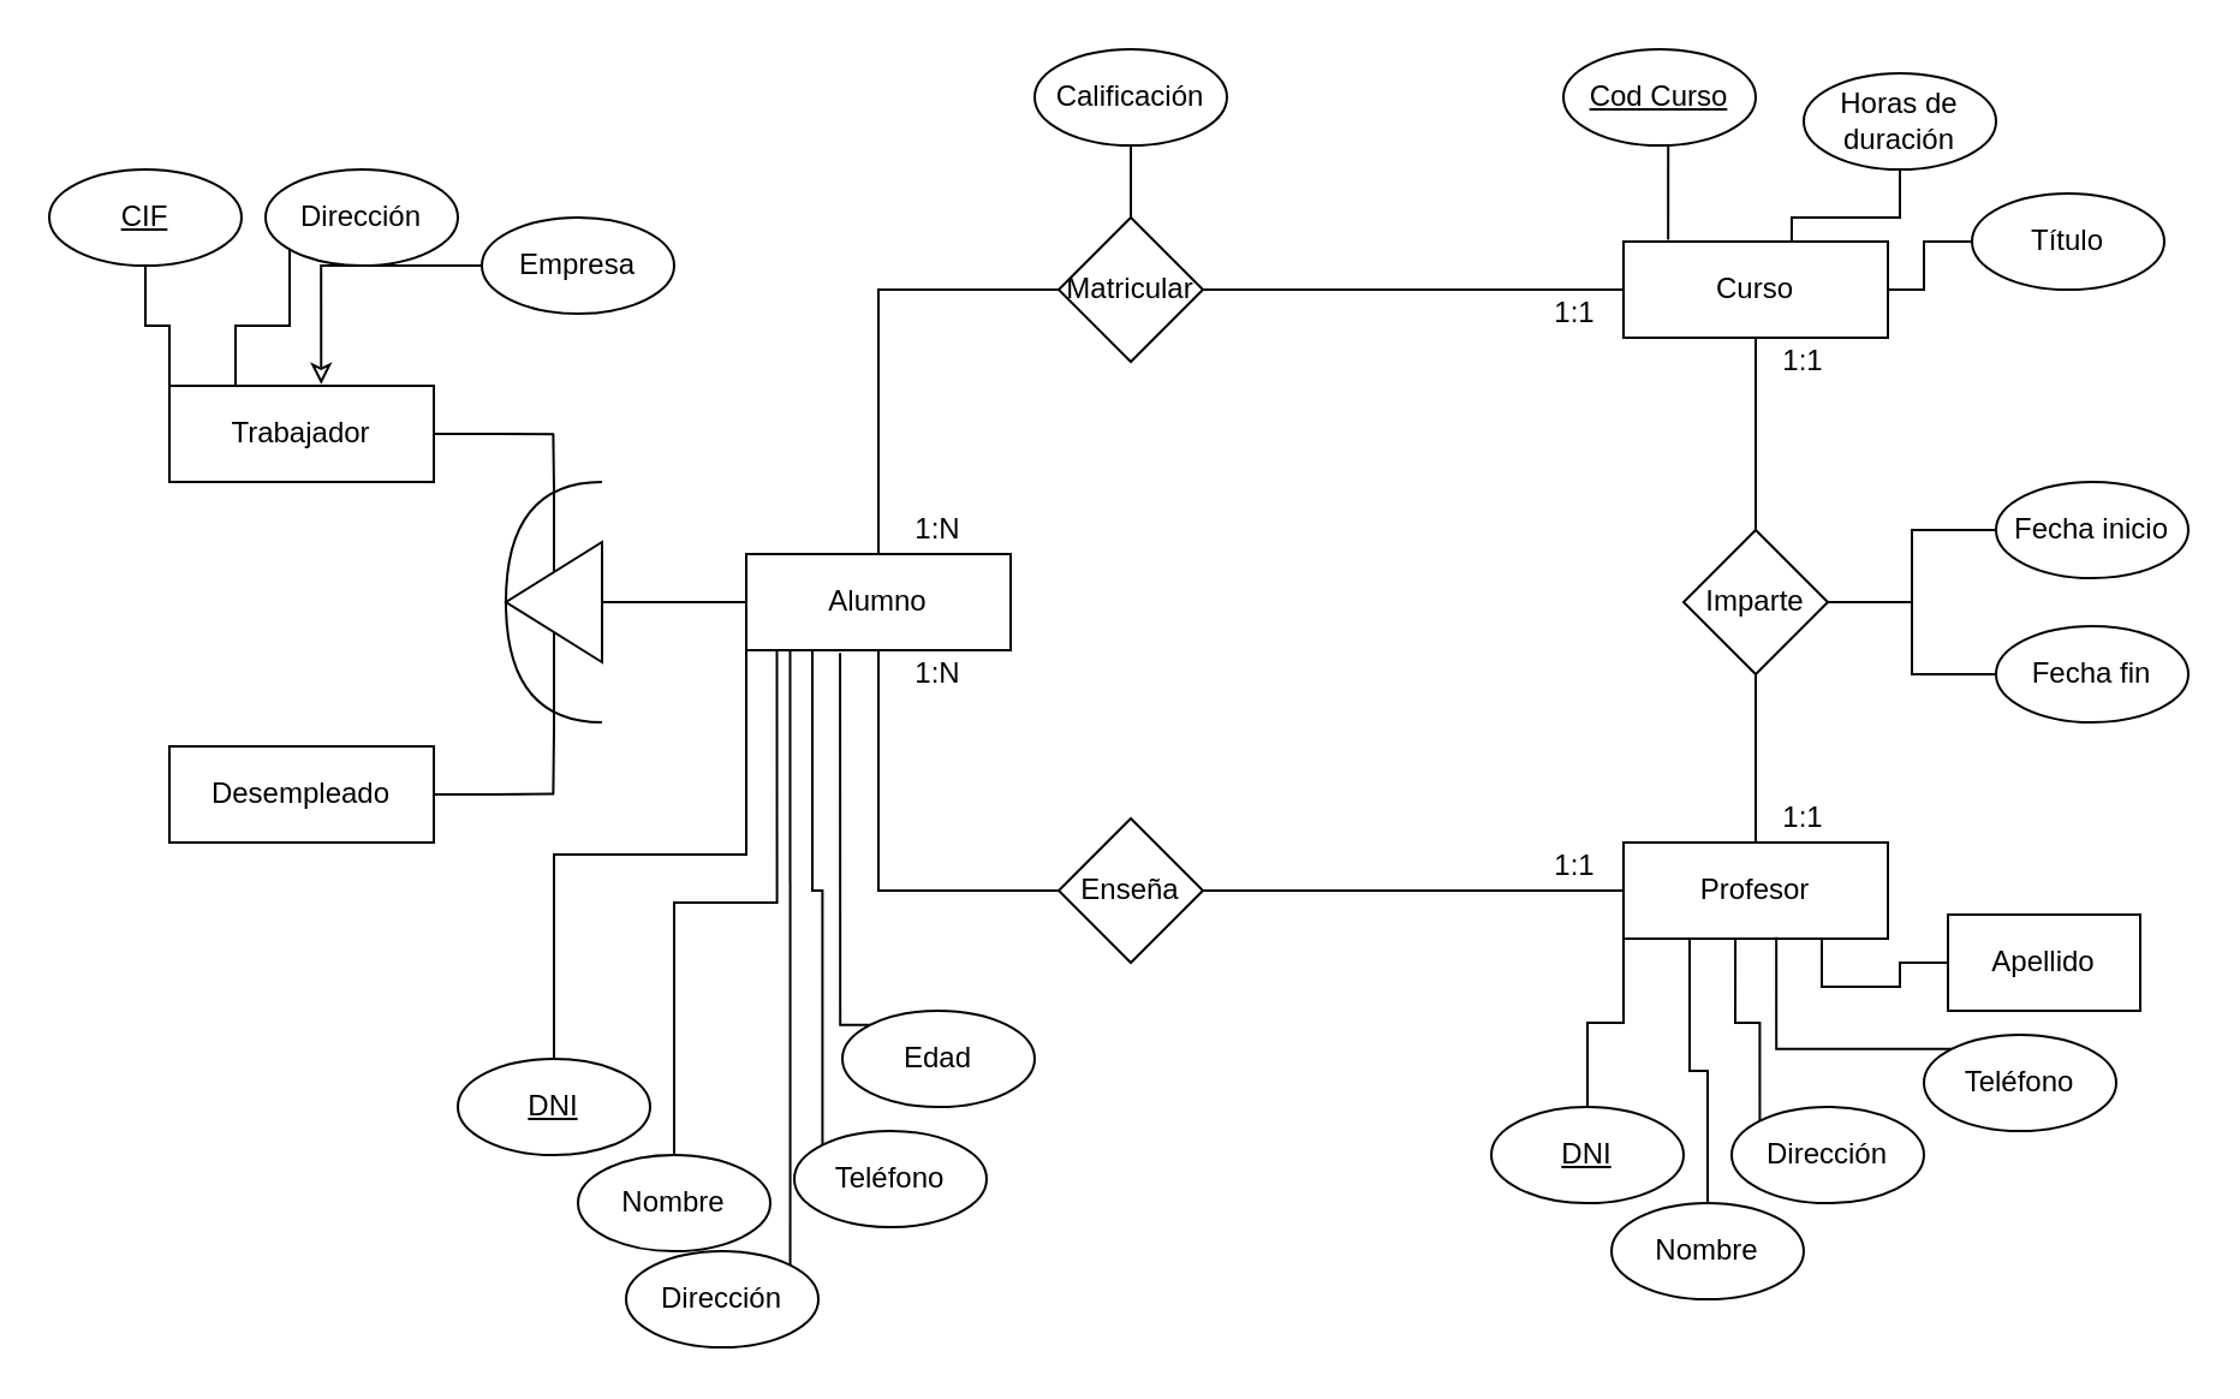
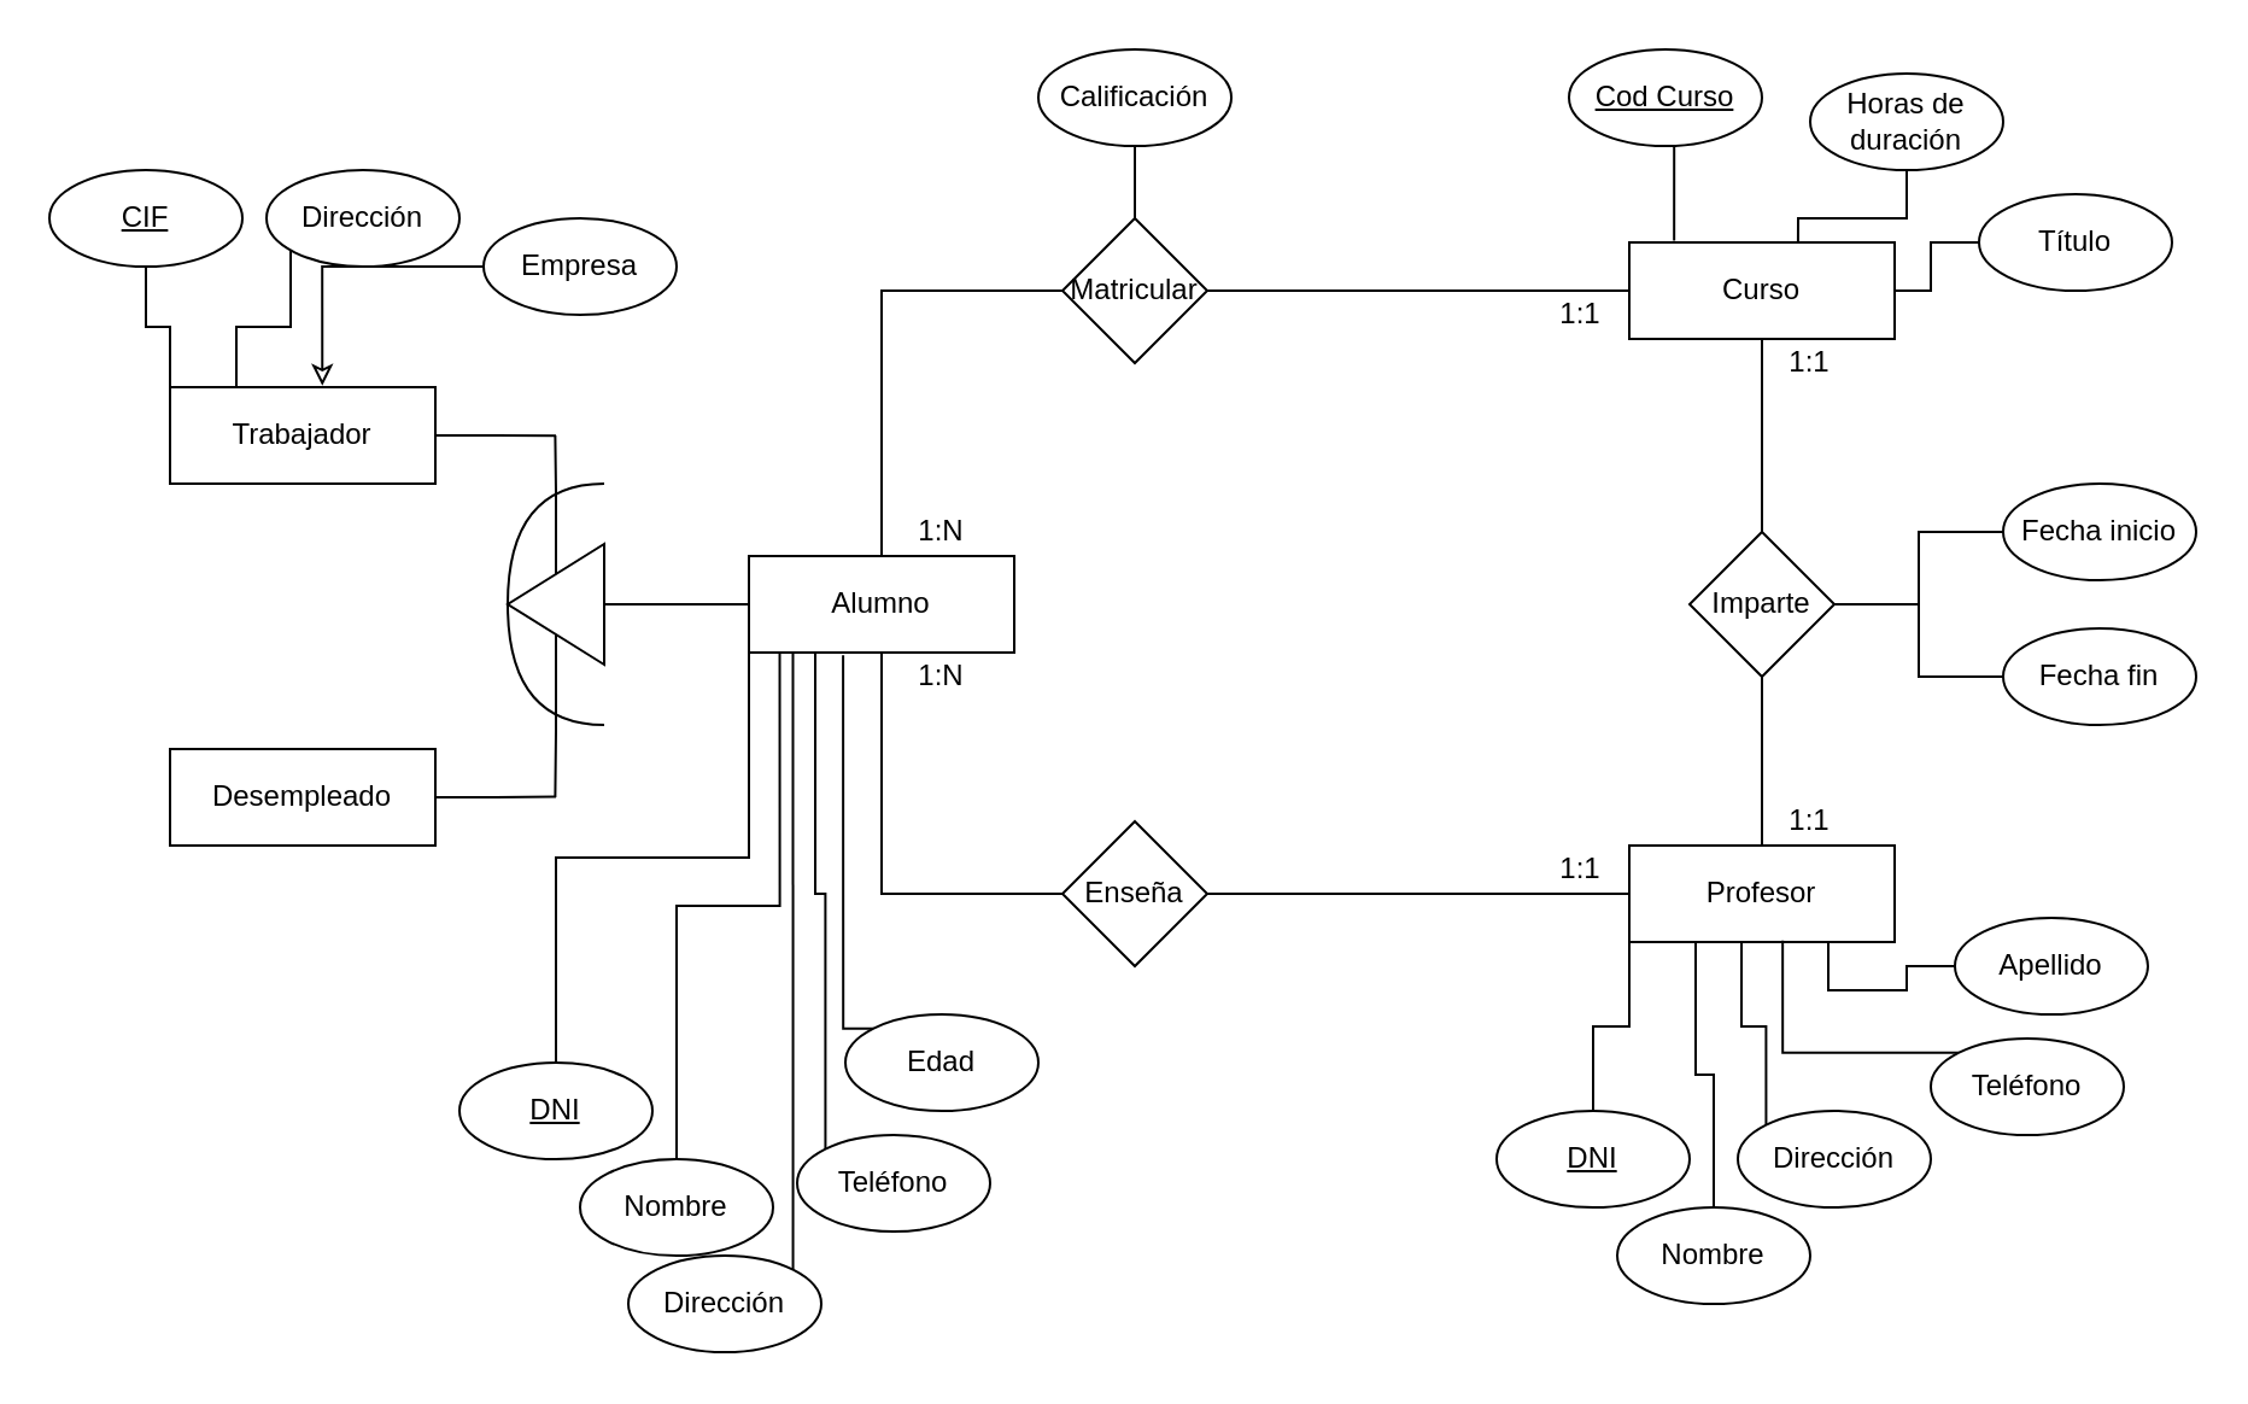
- <mxCell id="62" value="Apellido" style="whiteSpace=wrap;html=1;rounded=0;" vertex="1" parent="1"><mxGeometry x="810" y="380" width="80" height="40" as="geometry" /></mxCell>
+ <mxCell id="62" value="Apellido" style="ellipse;whiteSpace=wrap;html=1;" vertex="1" parent="1"><mxGeometry x="810" y="380" width="80" height="40" as="geometry" /></mxCell>
